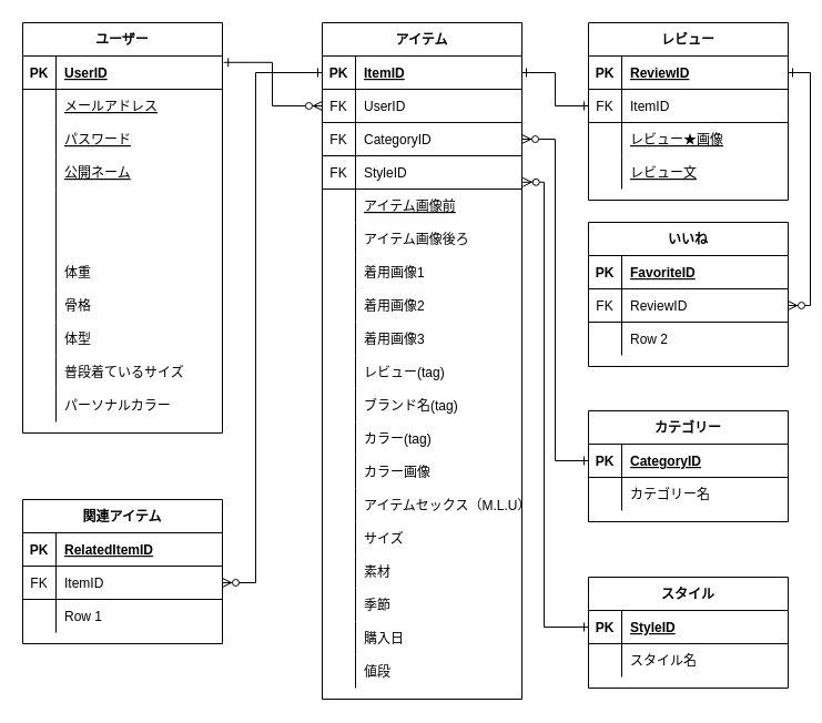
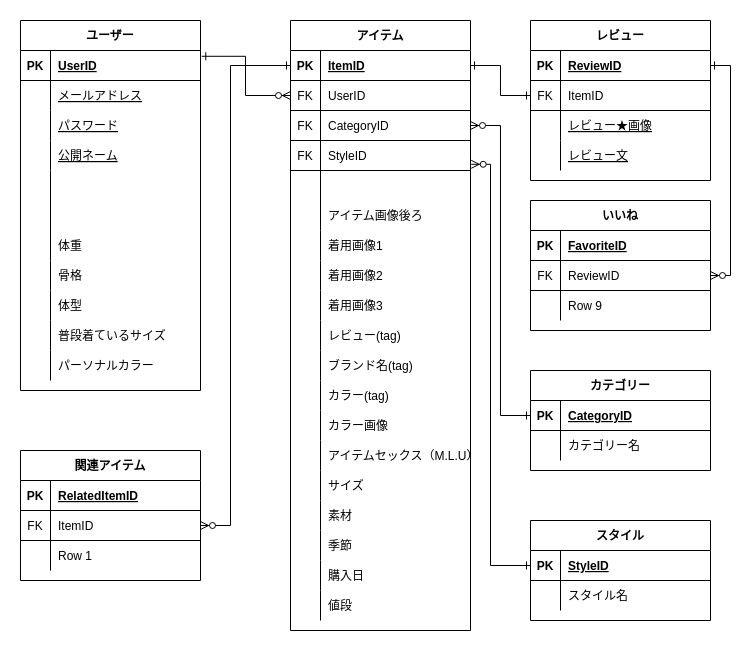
- <mxCell id="62" value="アイテム画像前" style="shape=partialRectangle;connectable=0;fillColor=none;top=0;left=0;bottom=0;right=0;align=left;spacingLeft=6;overflow=hidden;fontStyle=4" vertex="1" parent="60"><mxGeometry x="30" width="150" height="30" as="geometry" /></mxCell>
- <mxCell id="138" value="Row 2" style="shape=partialRectangle;connectable=0;fillColor=none;top=0;left=0;bottom=0;right=0;align=left;spacingLeft=6;overflow=hidden;" vertex="1" parent="136"><mxGeometry x="30" width="150" height="30" as="geometry" /></mxCell>
+ <mxCell id="138" value="Row 9" style="shape=partialRectangle;connectable=0;fillColor=none;top=0;left=0;bottom=0;right=0;align=left;spacingLeft=6;overflow=hidden;" vertex="1" parent="136"><mxGeometry x="30" width="150" height="30" as="geometry" /></mxCell>
